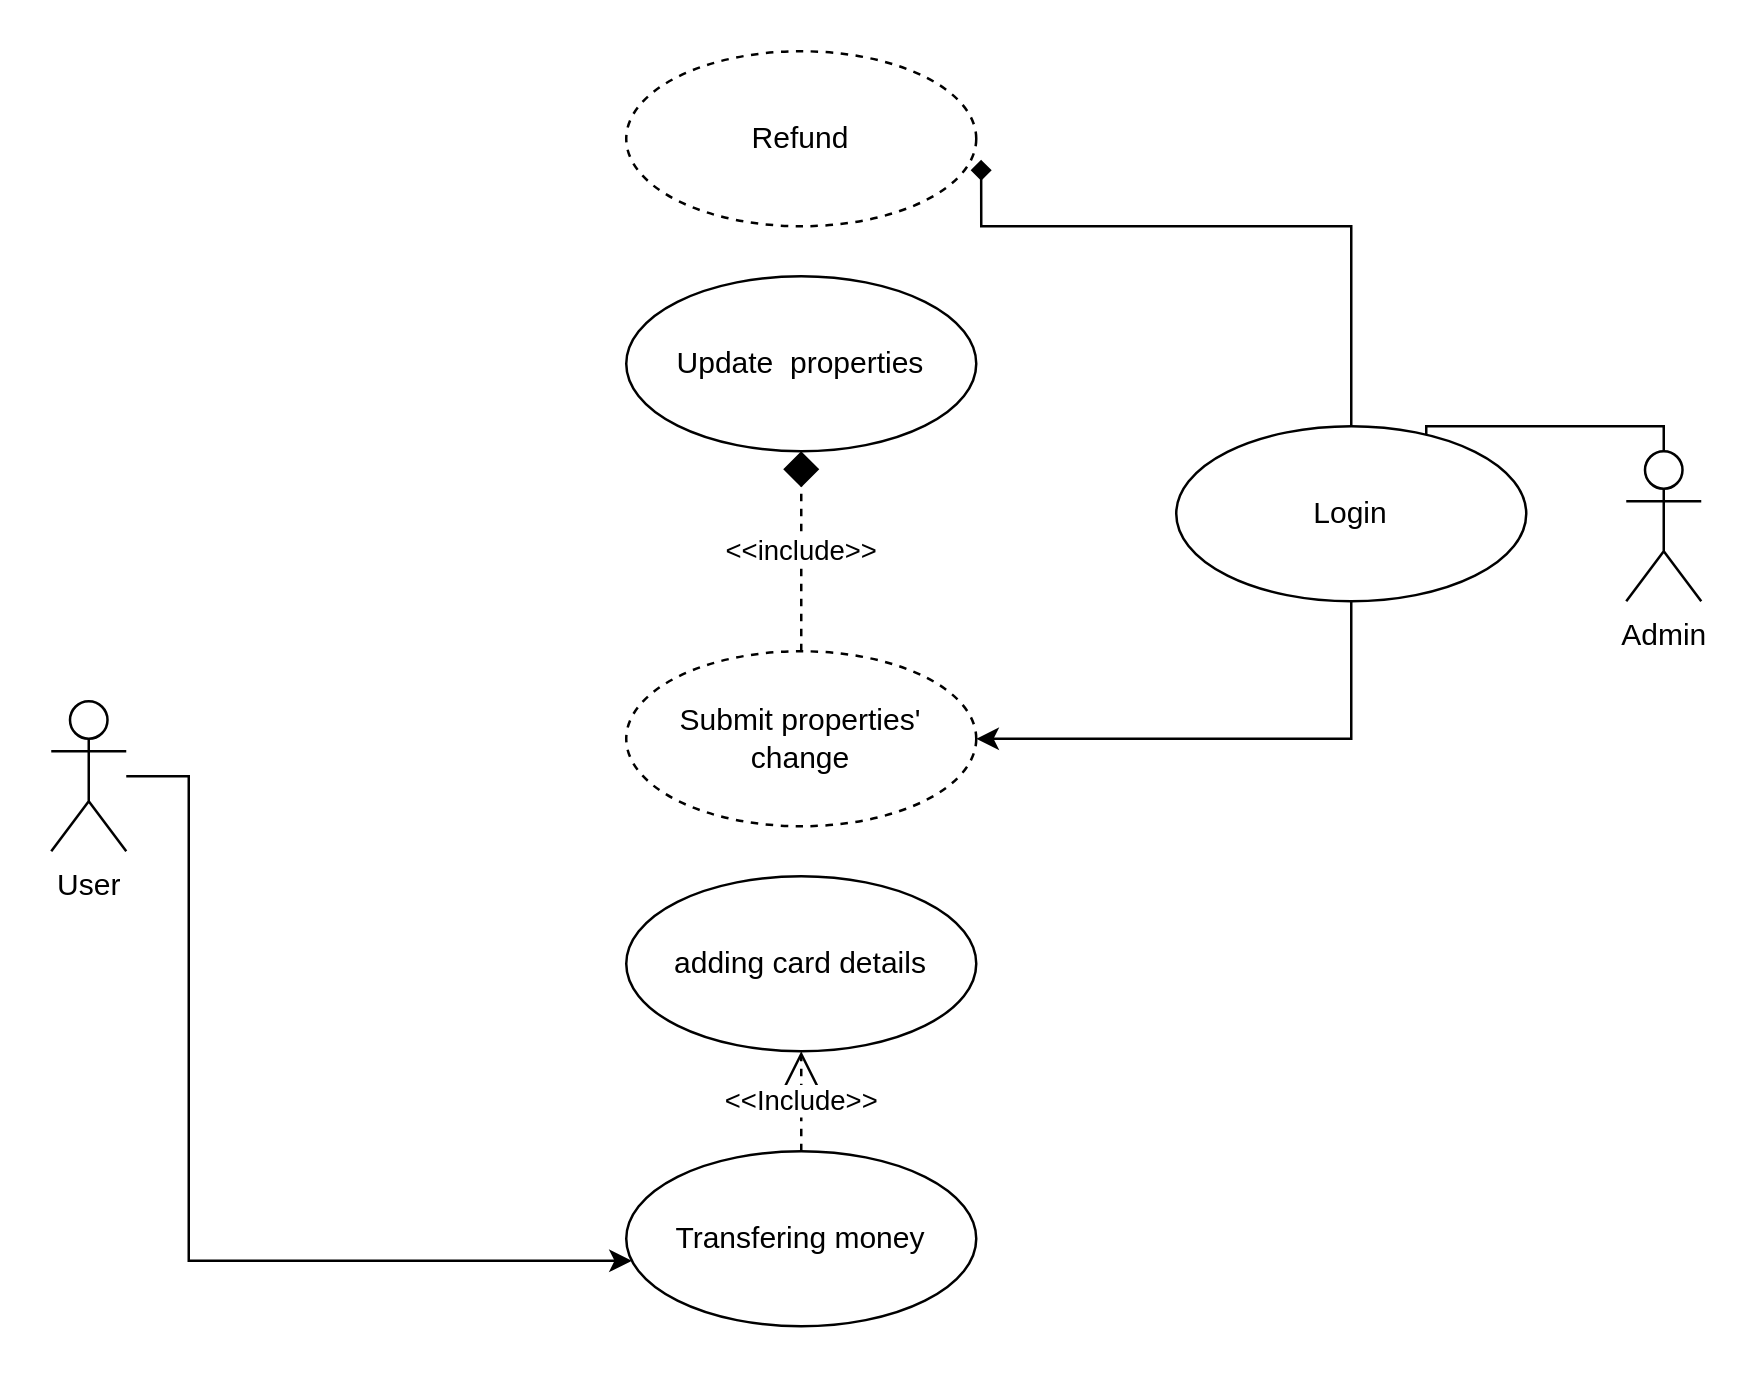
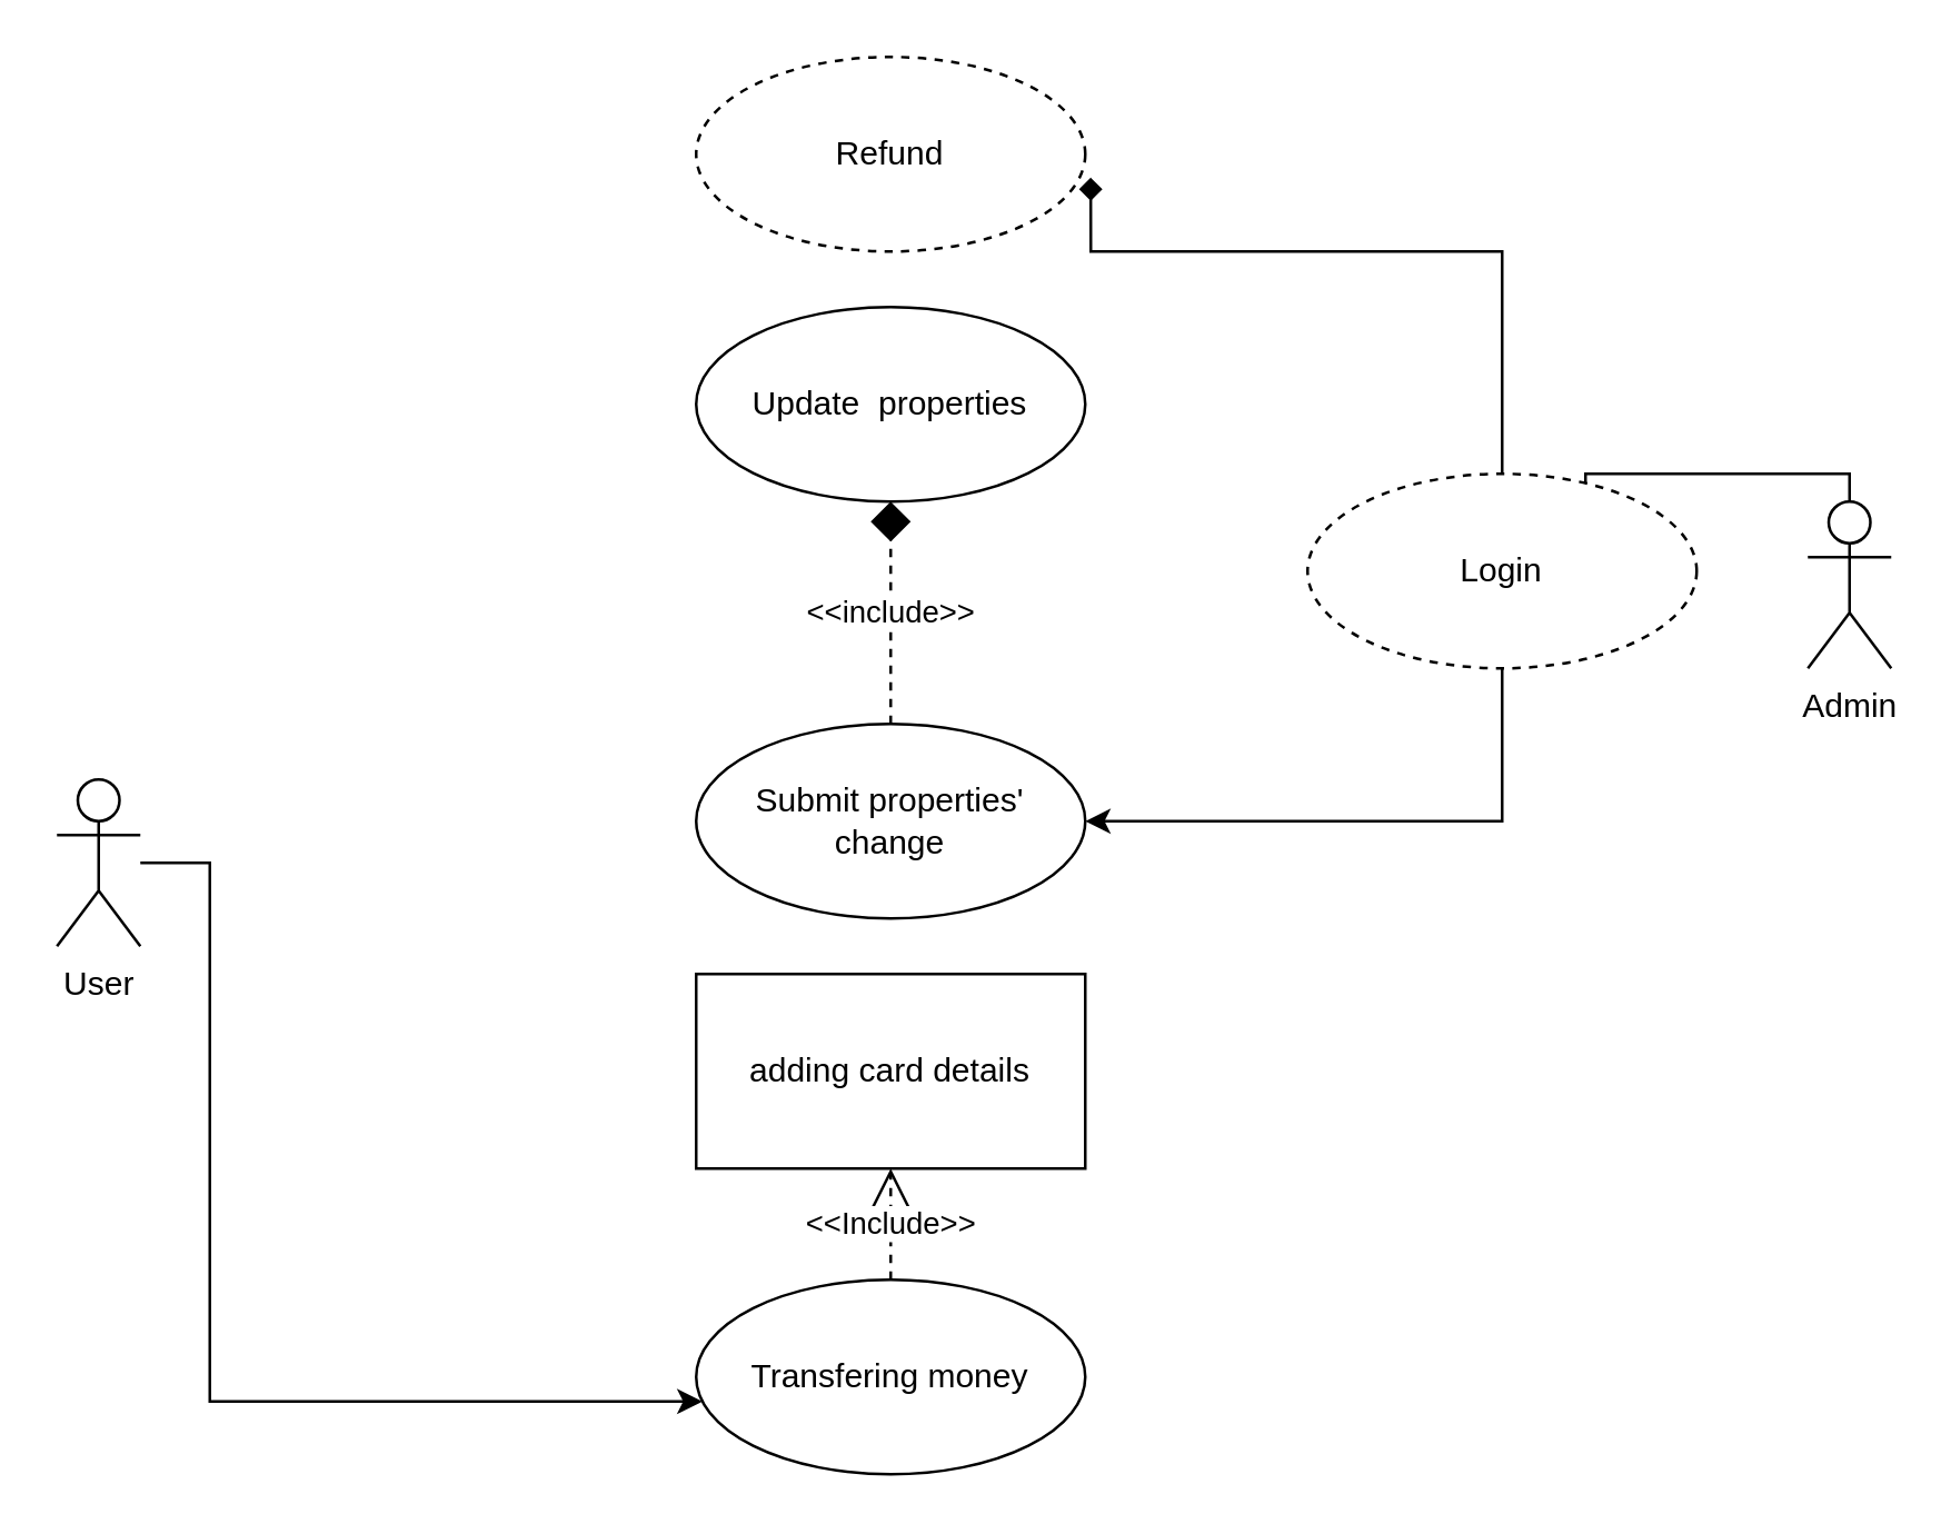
- <mxCell id="7" value="Login" style="ellipse;whiteSpace=wrap;html=1;" parent="1" vertex="1"><mxGeometry x="470" y="170" width="140" height="70" as="geometry" /></mxCell>
+ <mxCell id="7" value="Login" style="ellipse;whiteSpace=wrap;html=1;dashed=1;" parent="1" vertex="1"><mxGeometry x="470" y="170" width="140" height="70" as="geometry" /></mxCell>
- <mxCell id="9" value="Submit properties' change" style="ellipse;whiteSpace=wrap;html=1;dashed=1;" parent="1" vertex="1"><mxGeometry x="250" y="260" width="140" height="70" as="geometry" /></mxCell>
+ <mxCell id="9" value="Submit properties' change" style="ellipse;whiteSpace=wrap;html=1;" parent="1" vertex="1"><mxGeometry x="250" y="260" width="140" height="70" as="geometry" /></mxCell>
- <mxCell id="13" value="adding card details" style="ellipse;whiteSpace=wrap;html=1;" parent="1" vertex="1"><mxGeometry x="250" y="350" width="140" height="70" as="geometry" /></mxCell>
+ <mxCell id="13" value="adding card details" style="whiteSpace=wrap;html=1;rounded=0;" parent="1" vertex="1"><mxGeometry x="250" y="350" width="140" height="70" as="geometry" /></mxCell>
